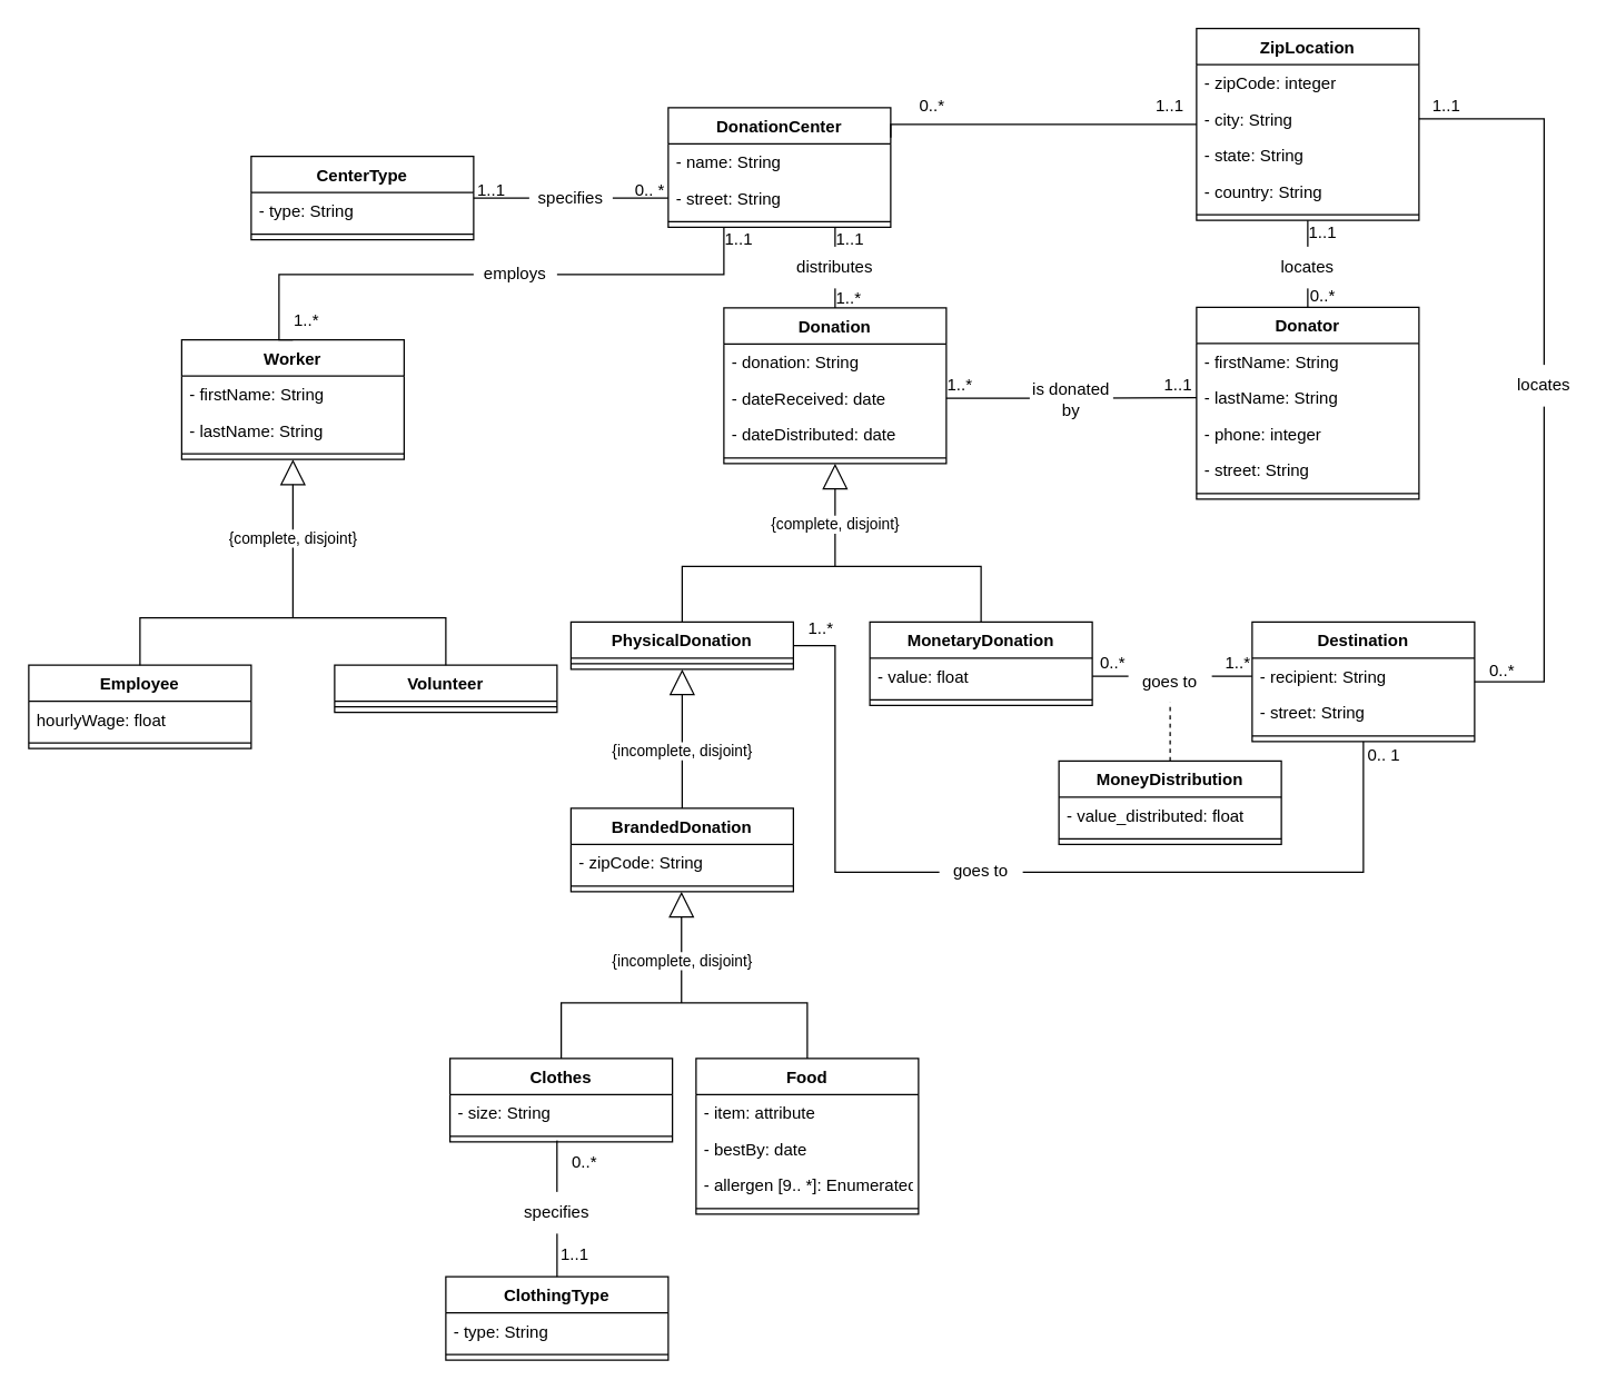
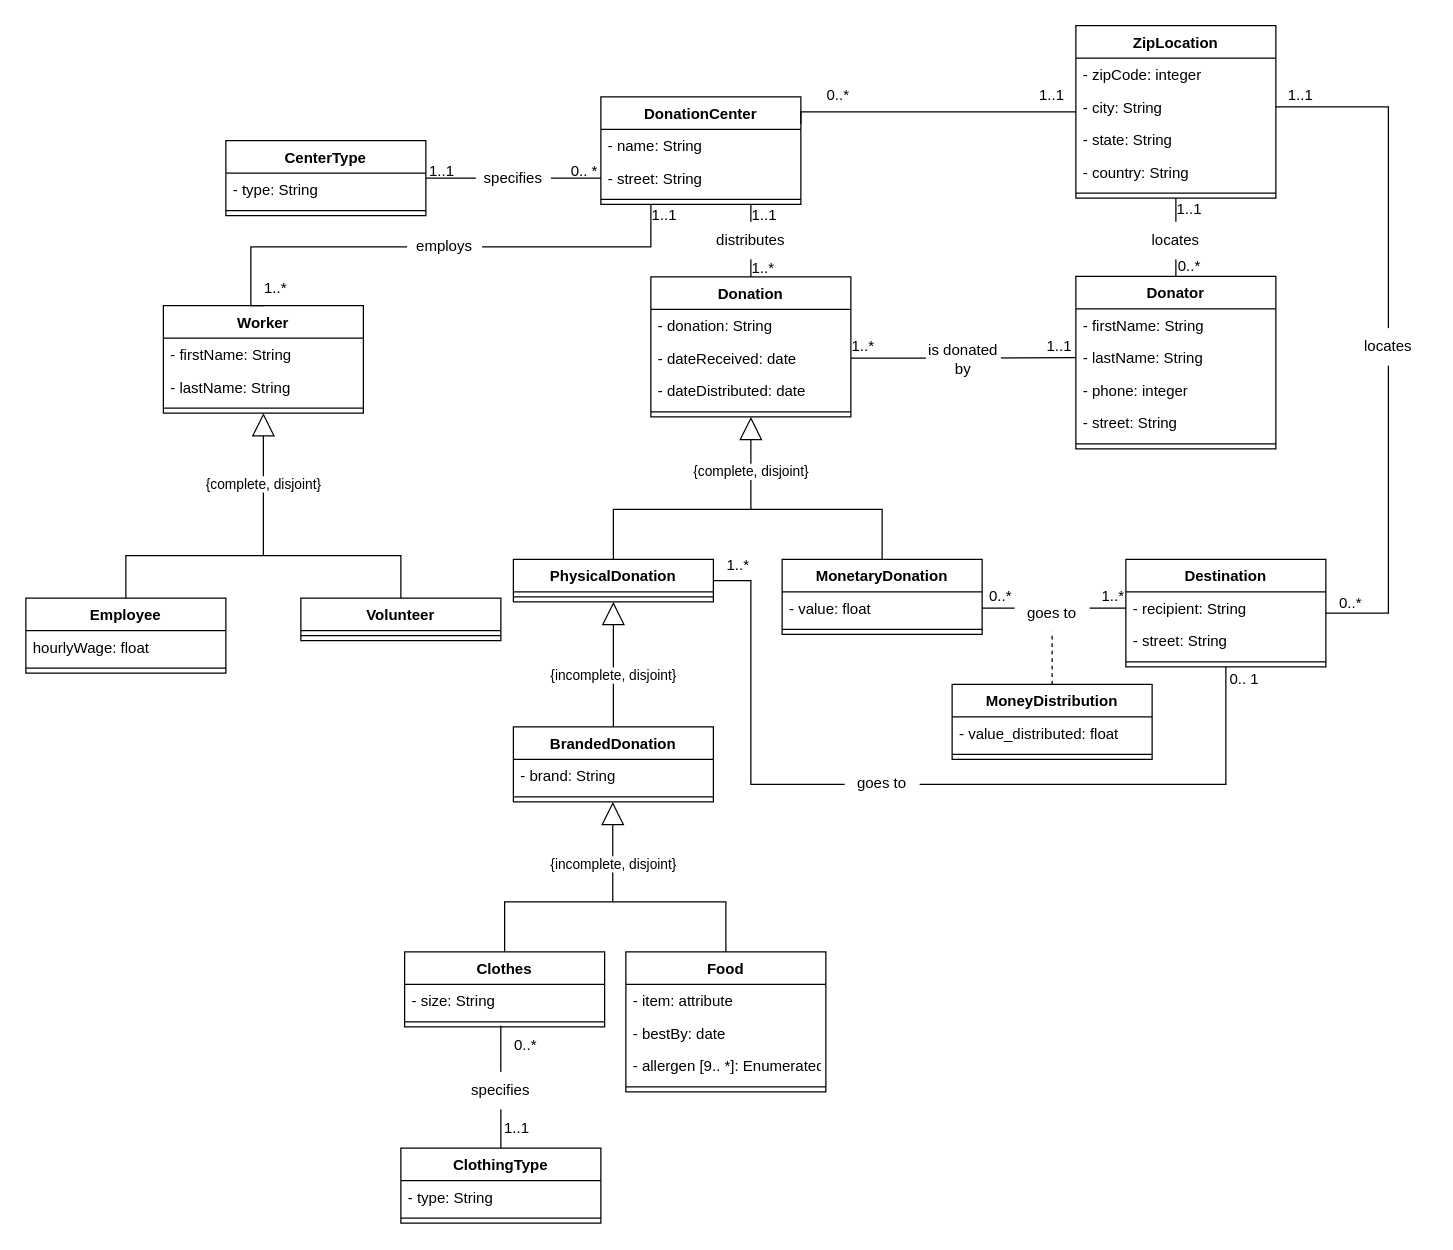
- <mxCell id="102" value="employs" style="text;html=1;strokeColor=none;fillColor=default;align=center;verticalAlign=middle;whiteSpace=wrap;rounded=0;" parent="1" vertex="1"><mxGeometry x="340" y="182" width="60" height="30" as="geometry" /></mxCell>
+ <mxCell id="102" value="employs" style="text;html=1;strokeColor=none;fillColor=default;align=center;verticalAlign=middle;whiteSpace=wrap;rounded=0;" parent="1" vertex="1"><mxGeometry x="325" y="182" width="60" height="30" as="geometry" /></mxCell>
- <mxCell id="73" value="- zipCode: String" style="text;strokeColor=none;fillColor=none;align=left;verticalAlign=top;spacingLeft=4;spacingRight=4;overflow=hidden;rotatable=0;points=[[0,0.5],[1,0.5]];portConstraint=eastwest;" parent="72" vertex="1"><mxGeometry y="26" width="160" height="26" as="geometry" /></mxCell>
+ <mxCell id="73" value="- brand: String" style="text;strokeColor=none;fillColor=none;align=left;verticalAlign=top;spacingLeft=4;spacingRight=4;overflow=hidden;rotatable=0;points=[[0,0.5],[1,0.5]];portConstraint=eastwest;" parent="72" vertex="1"><mxGeometry y="26" width="160" height="26" as="geometry" /></mxCell>
